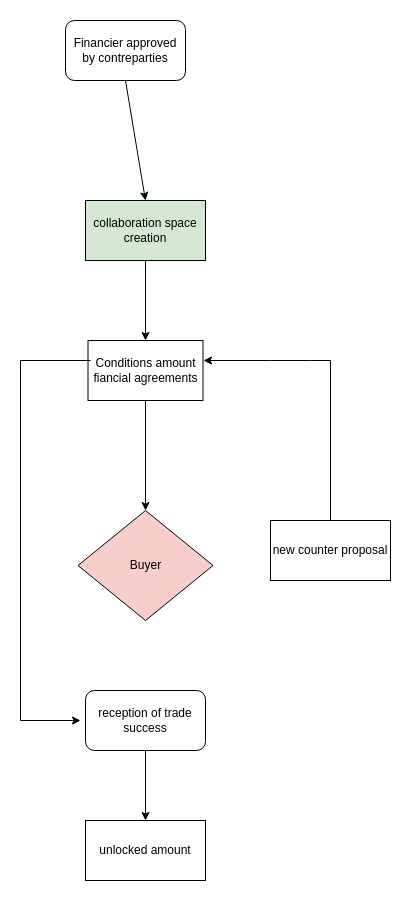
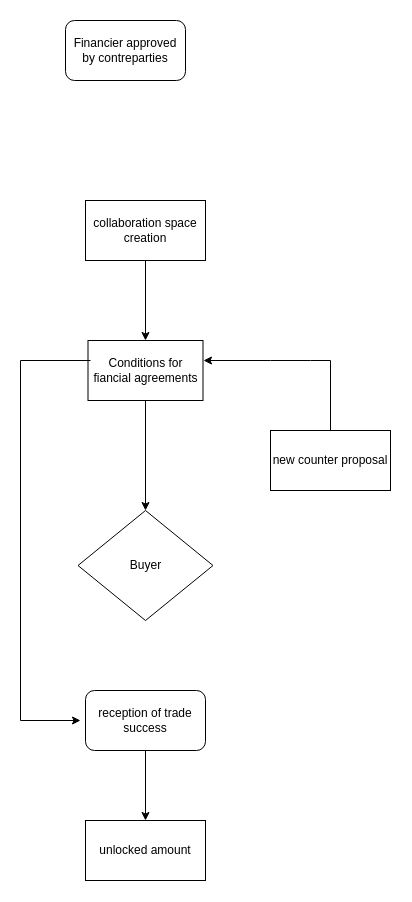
- <mxCell id="3" value="" style="endArrow=classic;html=1;rounded=0;exitX=0.5;exitY=1;exitDx=0;exitDy=0;entryX=0.5;entryY=0;entryDx=0;entryDy=0;" edge="1" parent="1" source="2" target="8"><mxGeometry width="50" height="50" relative="1" as="geometry"><mxPoint x="210" y="260" as="sourcePoint" /><mxPoint x="145" y="160" as="targetPoint" /></mxGeometry></mxCell>
- <mxCell id="8" value="collaboration space creation" style="rounded=0;whiteSpace=wrap;html=1;fillColor=#d5e8d4;" vertex="1" parent="1"><mxGeometry x="85" y="200" width="120" height="60" as="geometry" /></mxCell>
+ <mxCell id="8" value="collaboration space creation" style="rounded=0;whiteSpace=wrap;html=1;" vertex="1" parent="1"><mxGeometry x="85" y="200" width="120" height="60" as="geometry" /></mxCell>
- <mxCell id="5" value="Conditions amount fiancial agreements" style="rounded=0;whiteSpace=wrap;html=1;" vertex="1" parent="1"><mxGeometry x="87.5" y="340" width="115" height="60" as="geometry" /></mxCell>
+ <mxCell id="5" value="Conditions for fiancial agreements" style="rounded=0;whiteSpace=wrap;html=1;" vertex="1" parent="1"><mxGeometry x="87.5" y="340" width="115" height="60" as="geometry" /></mxCell>
- <mxCell id="10" value="new counter proposal" style="rounded=0;whiteSpace=wrap;html=1;" vertex="1" parent="1"><mxGeometry x="270" y="520" width="120" height="60" as="geometry" /></mxCell>
+ <mxCell id="10" value="new counter proposal" style="rounded=0;whiteSpace=wrap;html=1;" vertex="1" parent="1"><mxGeometry x="270" y="430" width="120" height="60" as="geometry" /></mxCell>
- <mxCell id="6" value="Buyer" style="rhombus;whiteSpace=wrap;html=1;fillColor=#f8cecc;" vertex="1" parent="1"><mxGeometry x="77.5" y="510" width="135" height="110" as="geometry" /></mxCell>
+ <mxCell id="6" value="Buyer" style="rhombus;whiteSpace=wrap;html=1;" vertex="1" parent="1"><mxGeometry x="77.5" y="510" width="135" height="110" as="geometry" /></mxCell>
